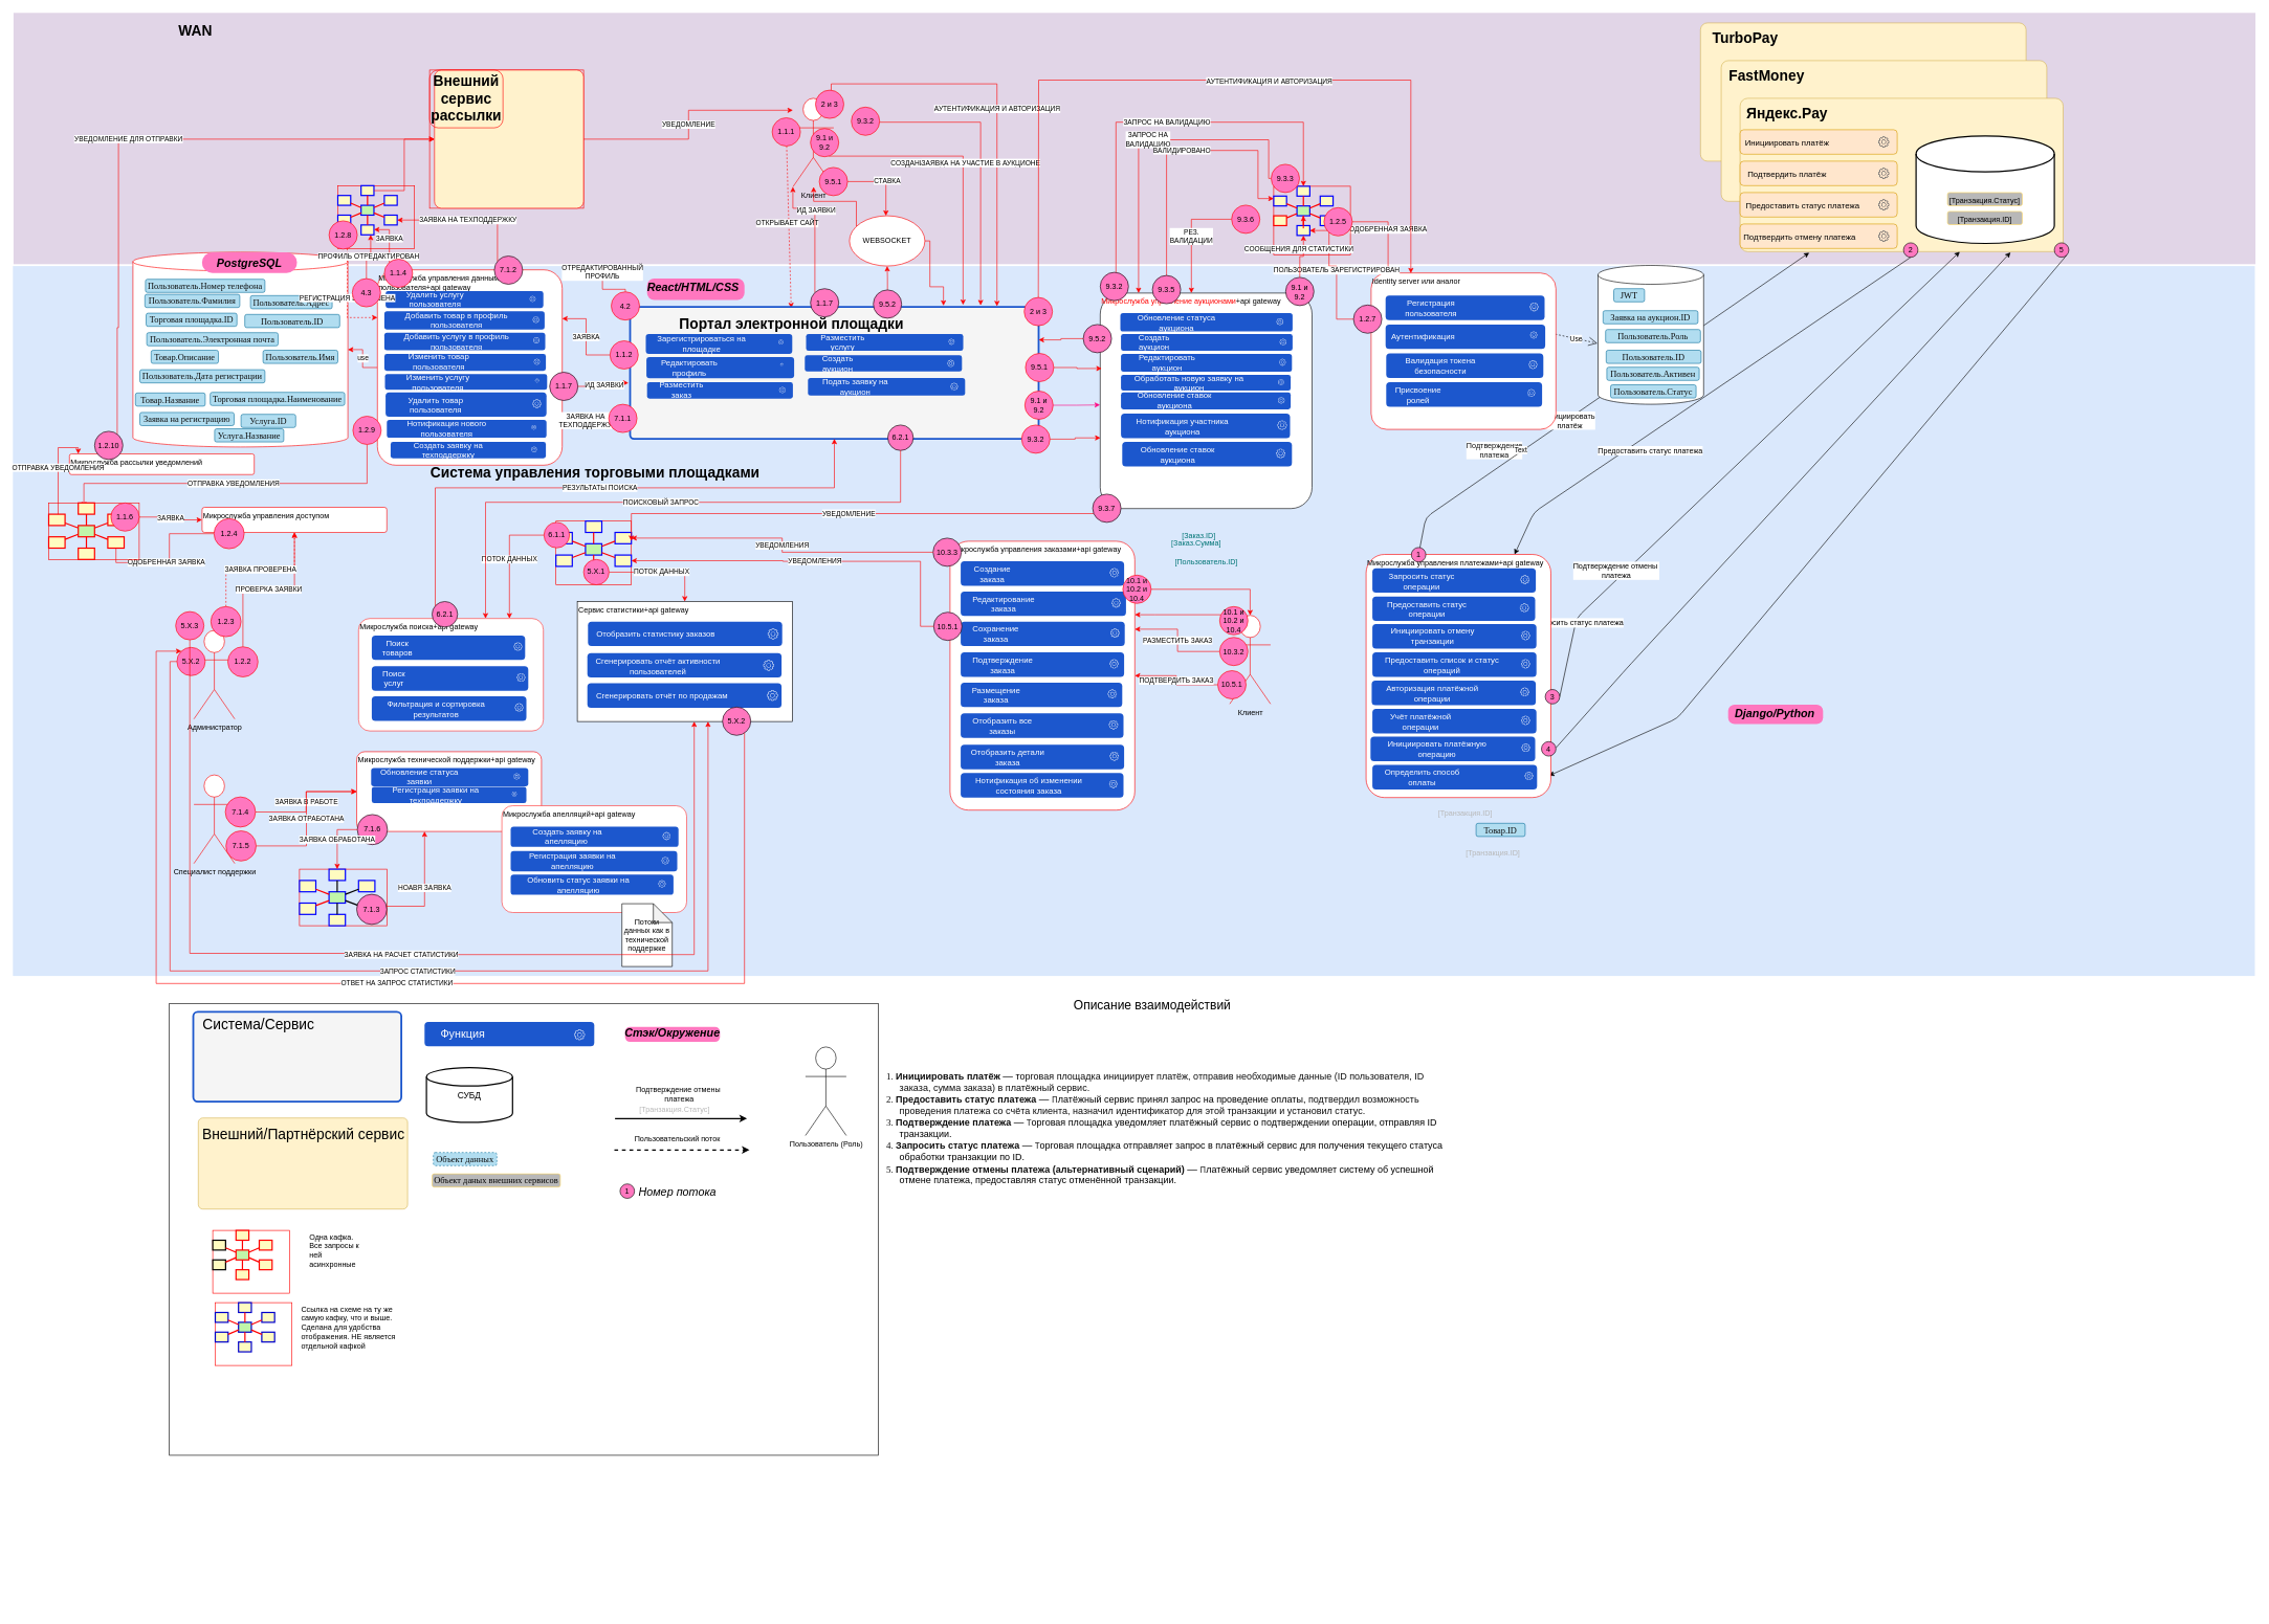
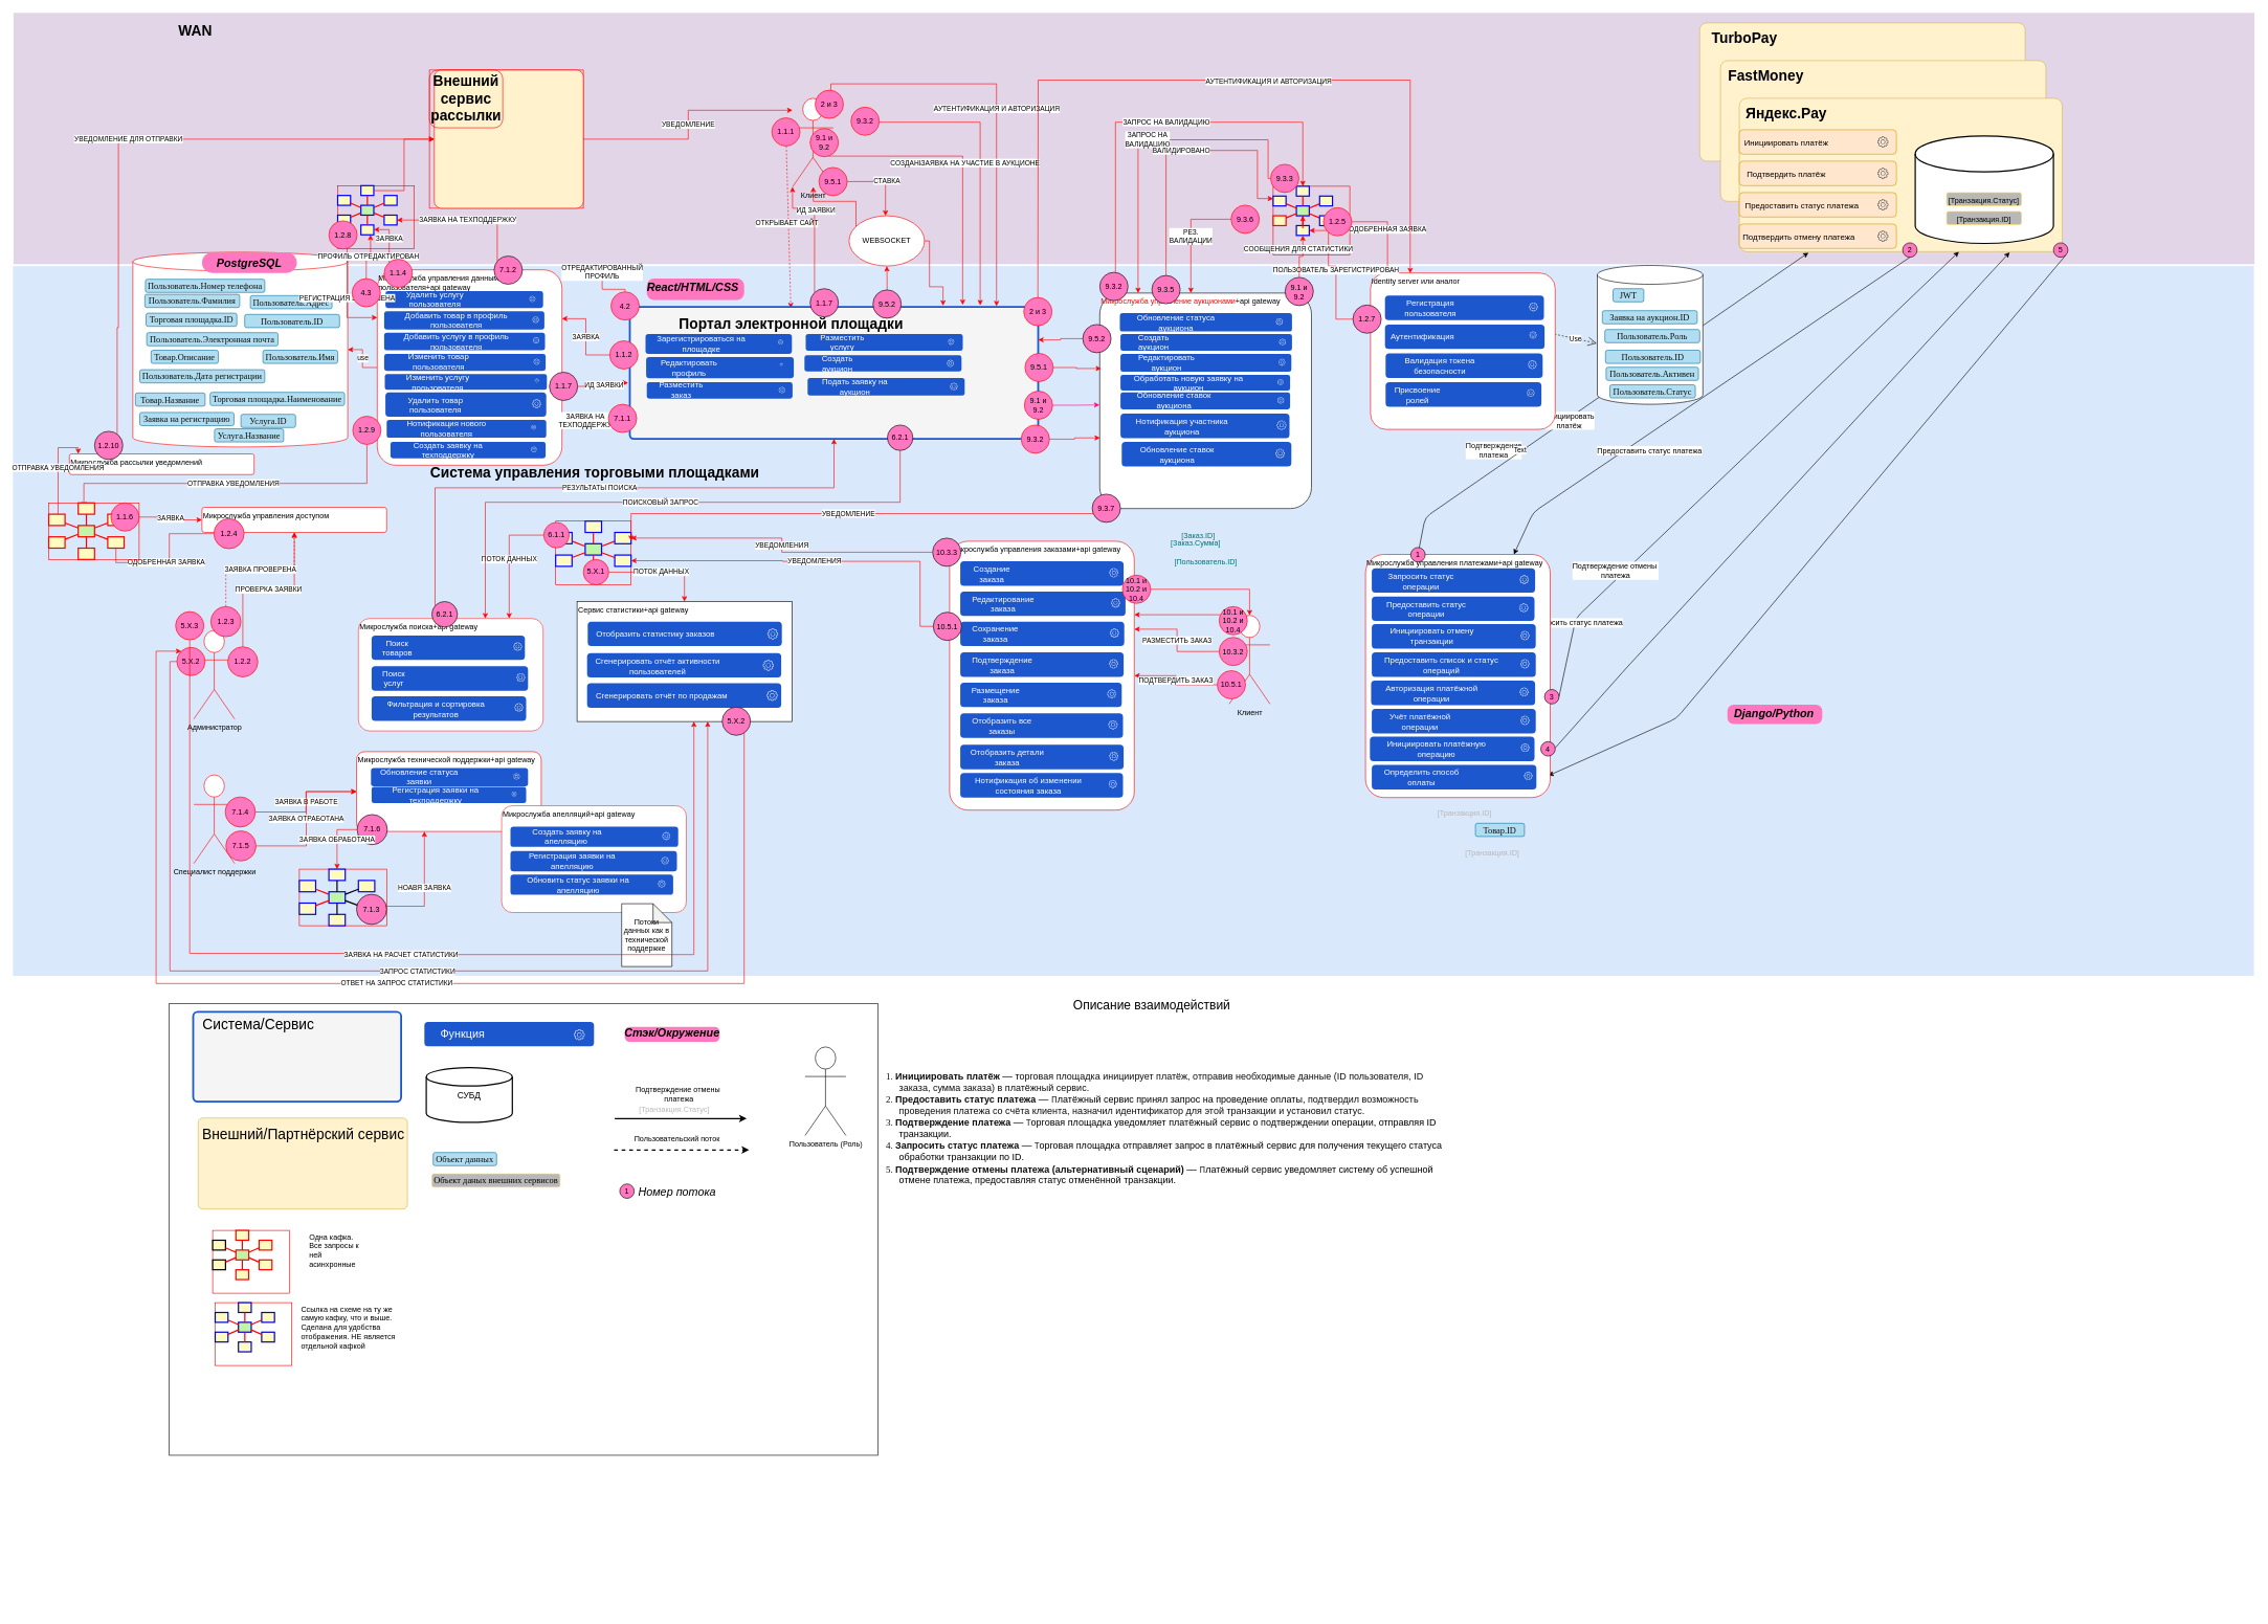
- <mxCell id="413" value="РЕГИСТРАЦИЯ ЗАВЕРШЕНА" style="edgeStyle=orthogonalEdgeStyle;rounded=0;orthogonalLoop=1;jettySize=auto;html=1;strokeColor=#FF0000;dashed=1;" parent="1" source="387" target="172" edge="1"><mxGeometry x="-0.002" relative="1" as="geometry"><Array as="points"><mxPoint x="552" y="505" /></Array><mxPoint as="offset" /></mxGeometry></mxCell>
+ <mxCell id="413" value="РЕГИСТРАЦИЯ ЗАВЕРШЕНА" style="edgeStyle=orthogonalEdgeStyle;rounded=0;orthogonalLoop=1;jettySize=auto;html=1;strokeColor=#FF0000;" parent="1" source="387" target="172" edge="1"><mxGeometry x="-0.002" relative="1" as="geometry"><Array as="points"><mxPoint x="552" y="505" /></Array><mxPoint as="offset" /></mxGeometry></mxCell>
- <mxCell id="51" value="&lt;p style=&quot;margin: 0px 0px 0px 13px; text-indent: -13px; font-variant-numeric: normal; font-variant-east-asian: normal; font-variant-alternates: normal; font-kerning: auto; font-optical-sizing: auto; font-feature-settings: normal; font-variation-settings: normal; font-variant-position: normal; font-stretch: normal; font-size: 14px; line-height: normal; color: rgb(14, 14, 14); text-align: start;&quot; class=&quot;p1&quot;&gt;&lt;font face=&quot;Times New Roman&quot;&gt;Объект данных&lt;/font&gt;&lt;/p&gt;" style="rounded=1;whiteSpace=wrap;html=1;fillColor=#b1ddf0;strokeColor=#10739e;dashed=1;" parent="1" vertex="1"><mxGeometry x="689" y="1834" width="101" height="21" as="geometry" /></mxCell>
+ <mxCell id="51" value="&lt;p style=&quot;margin: 0px 0px 0px 13px; text-indent: -13px; font-variant-numeric: normal; font-variant-east-asian: normal; font-variant-alternates: normal; font-kerning: auto; font-optical-sizing: auto; font-feature-settings: normal; font-variation-settings: normal; font-variant-position: normal; font-stretch: normal; font-size: 14px; line-height: normal; color: rgb(14, 14, 14); text-align: start;&quot; class=&quot;p1&quot;&gt;&lt;font face=&quot;Times New Roman&quot;&gt;Объект данных&lt;/font&gt;&lt;/p&gt;" style="rounded=1;whiteSpace=wrap;html=1;fillColor=#b1ddf0;strokeColor=#10739e;" parent="1" vertex="1"><mxGeometry x="689" y="1834" width="101" height="21" as="geometry" /></mxCell>
